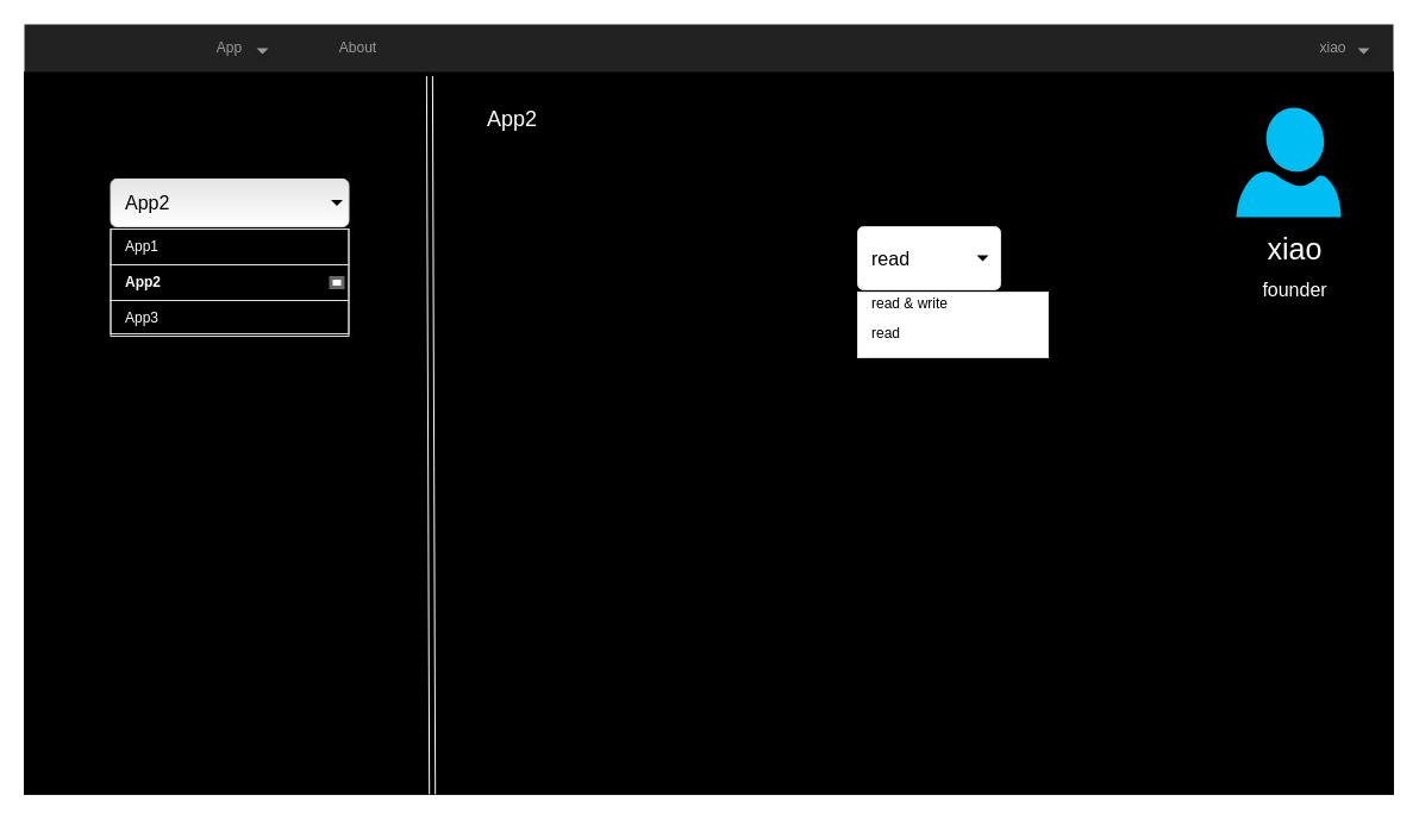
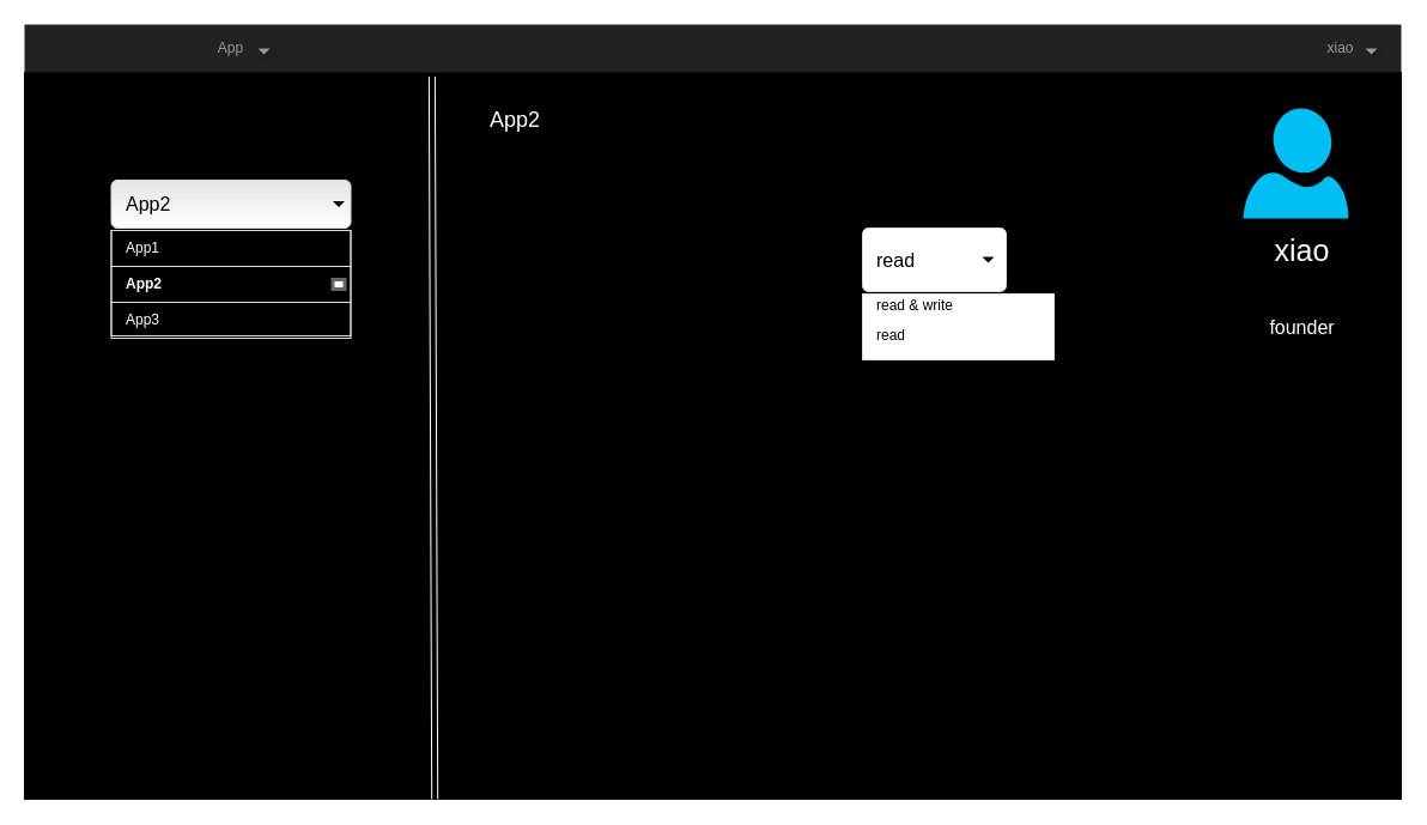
- <mxCell id="6" value="About" style="html=1;shadow=0;dashed=0;fillColor=none;strokeColor=none;shape=mxgraph.bootstrap.rect;fontColor=#999999;whiteSpace=wrap;" parent="3" vertex="1"><mxGeometry x="230" width="100.625" height="40" as="geometry" /></mxCell>
- <mxCell id="11" value="founder" style="html=1;shadow=0;dashed=0;shape=mxgraph.bootstrap.rect;strokeColor=none;fillColor=none;fontSize=16;align=center;spacingLeft=10;fontColor=#FFFFFF;" parent="1" vertex="1"><mxGeometry x="1041" y="225" width="82" height="35" as="geometry" /></mxCell>
+ <mxCell id="11" value="founder" style="html=1;shadow=0;dashed=0;shape=mxgraph.bootstrap.rect;strokeColor=none;fillColor=none;fontSize=16;align=center;spacingLeft=10;fontColor=#FFFFFF;" parent="1" vertex="1"><mxGeometry x="1041" y="255" width="82" height="35" as="geometry" /></mxCell>
